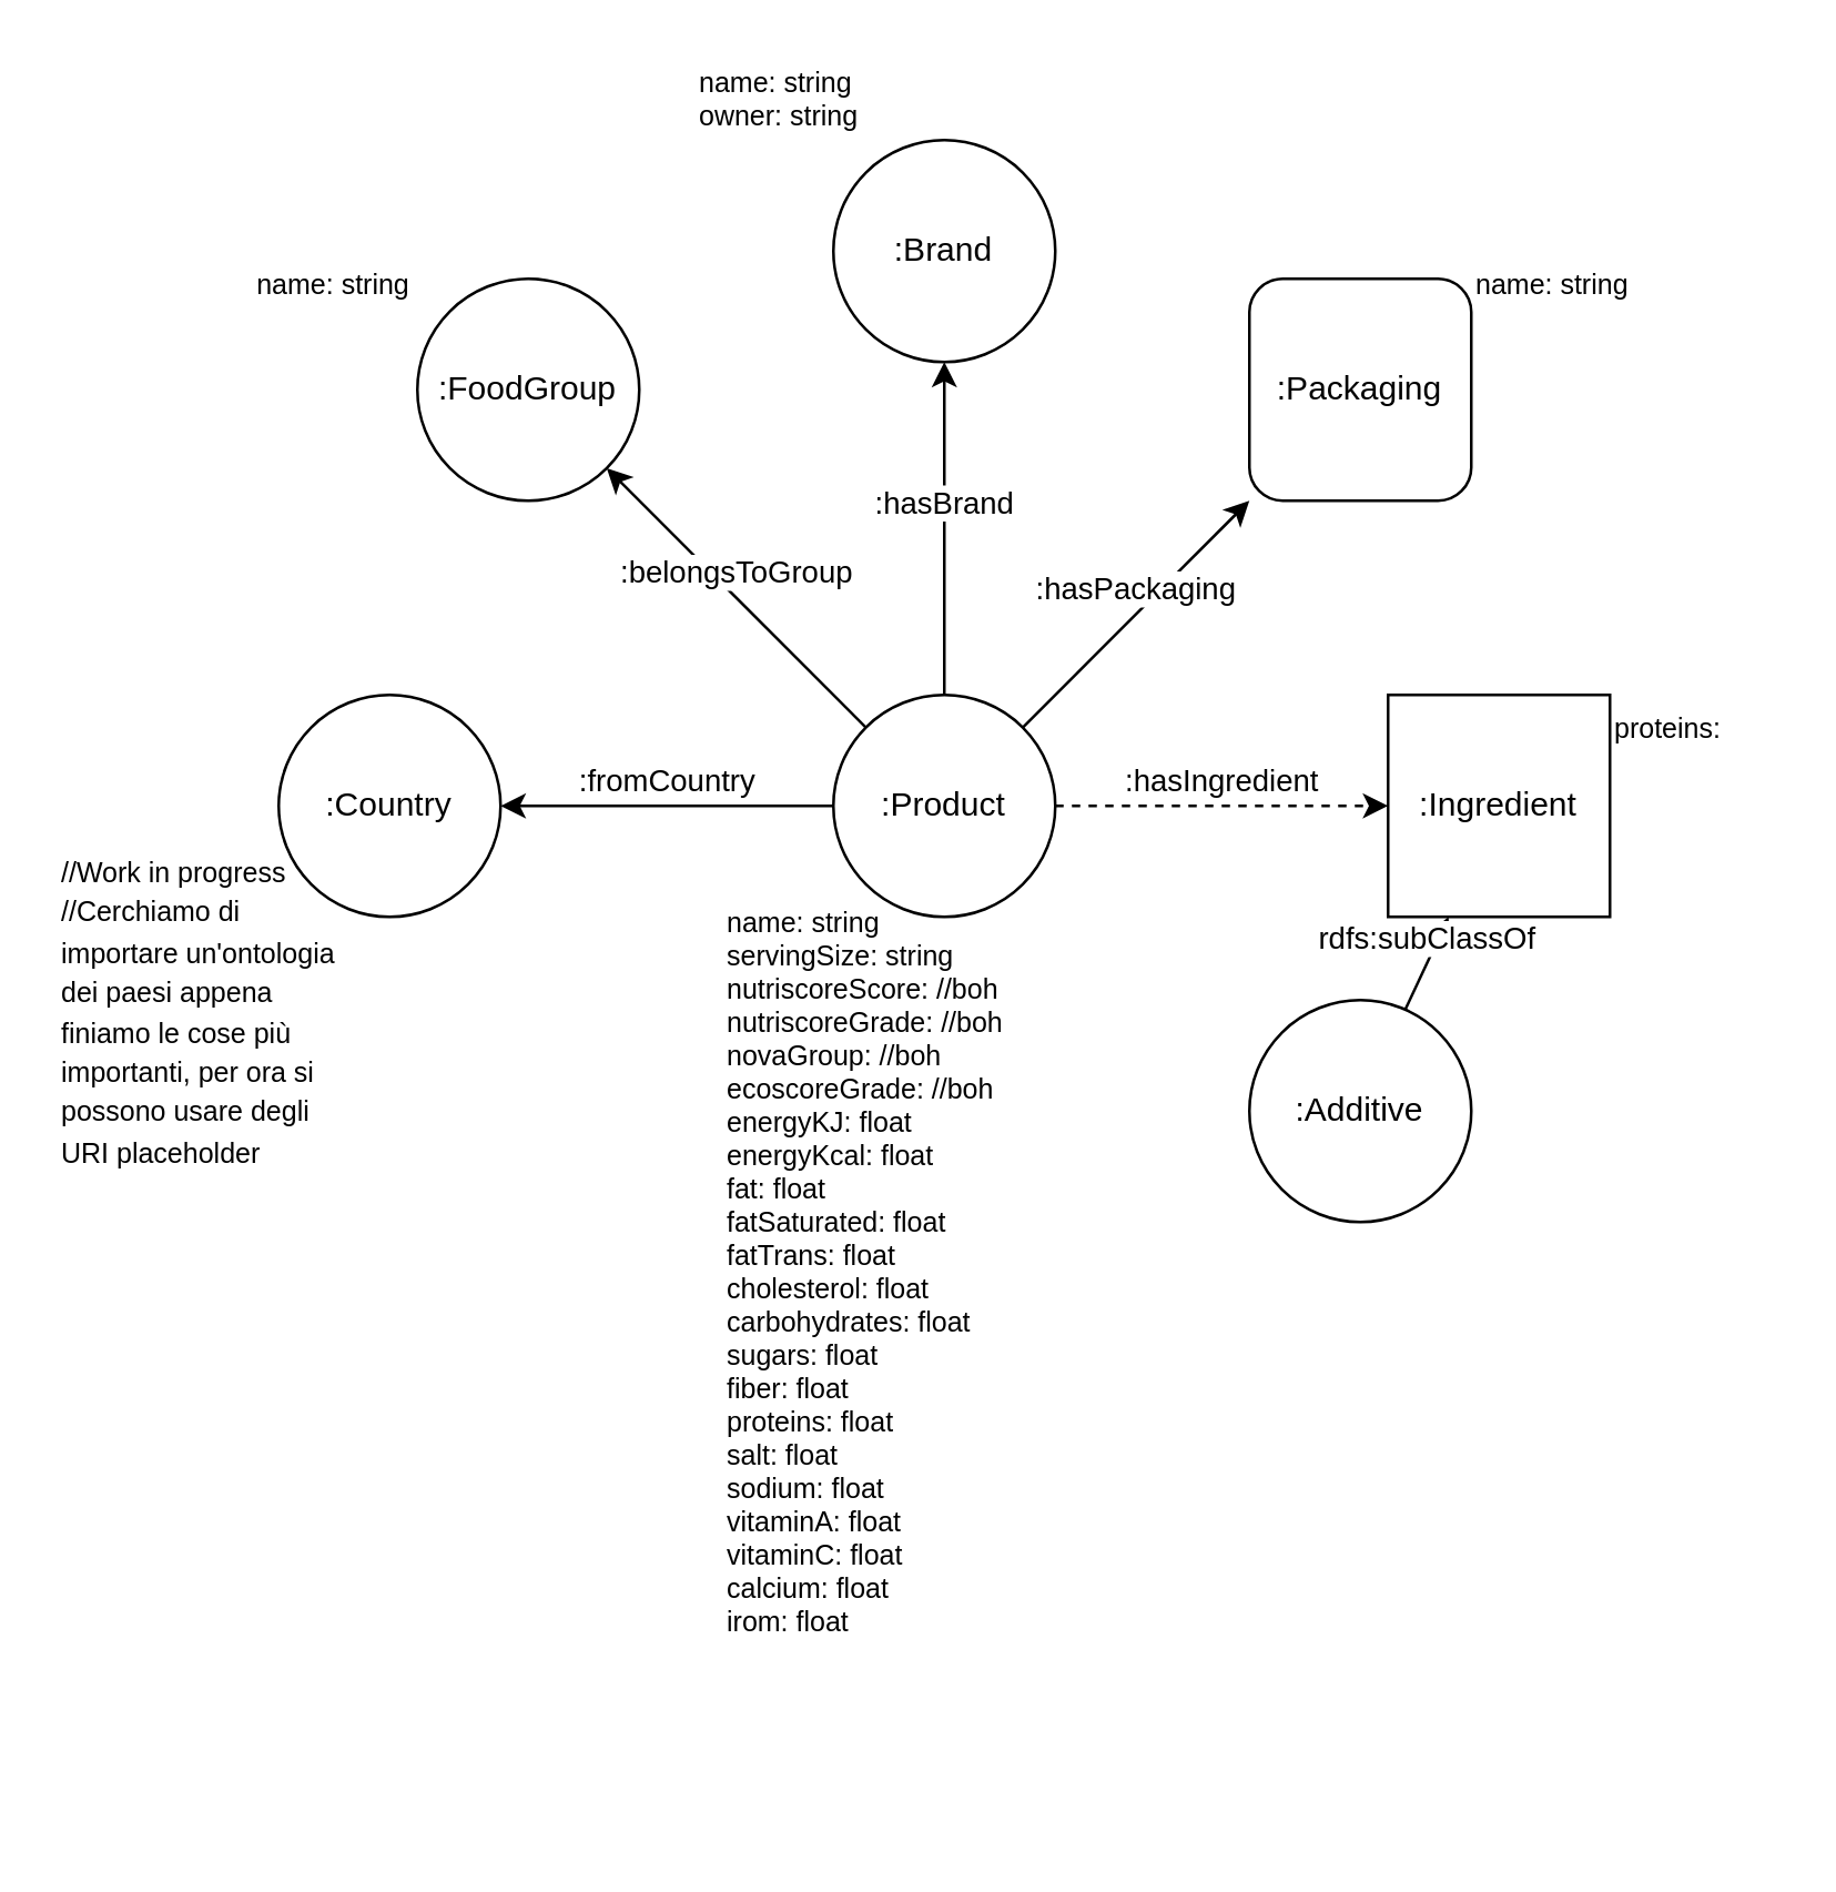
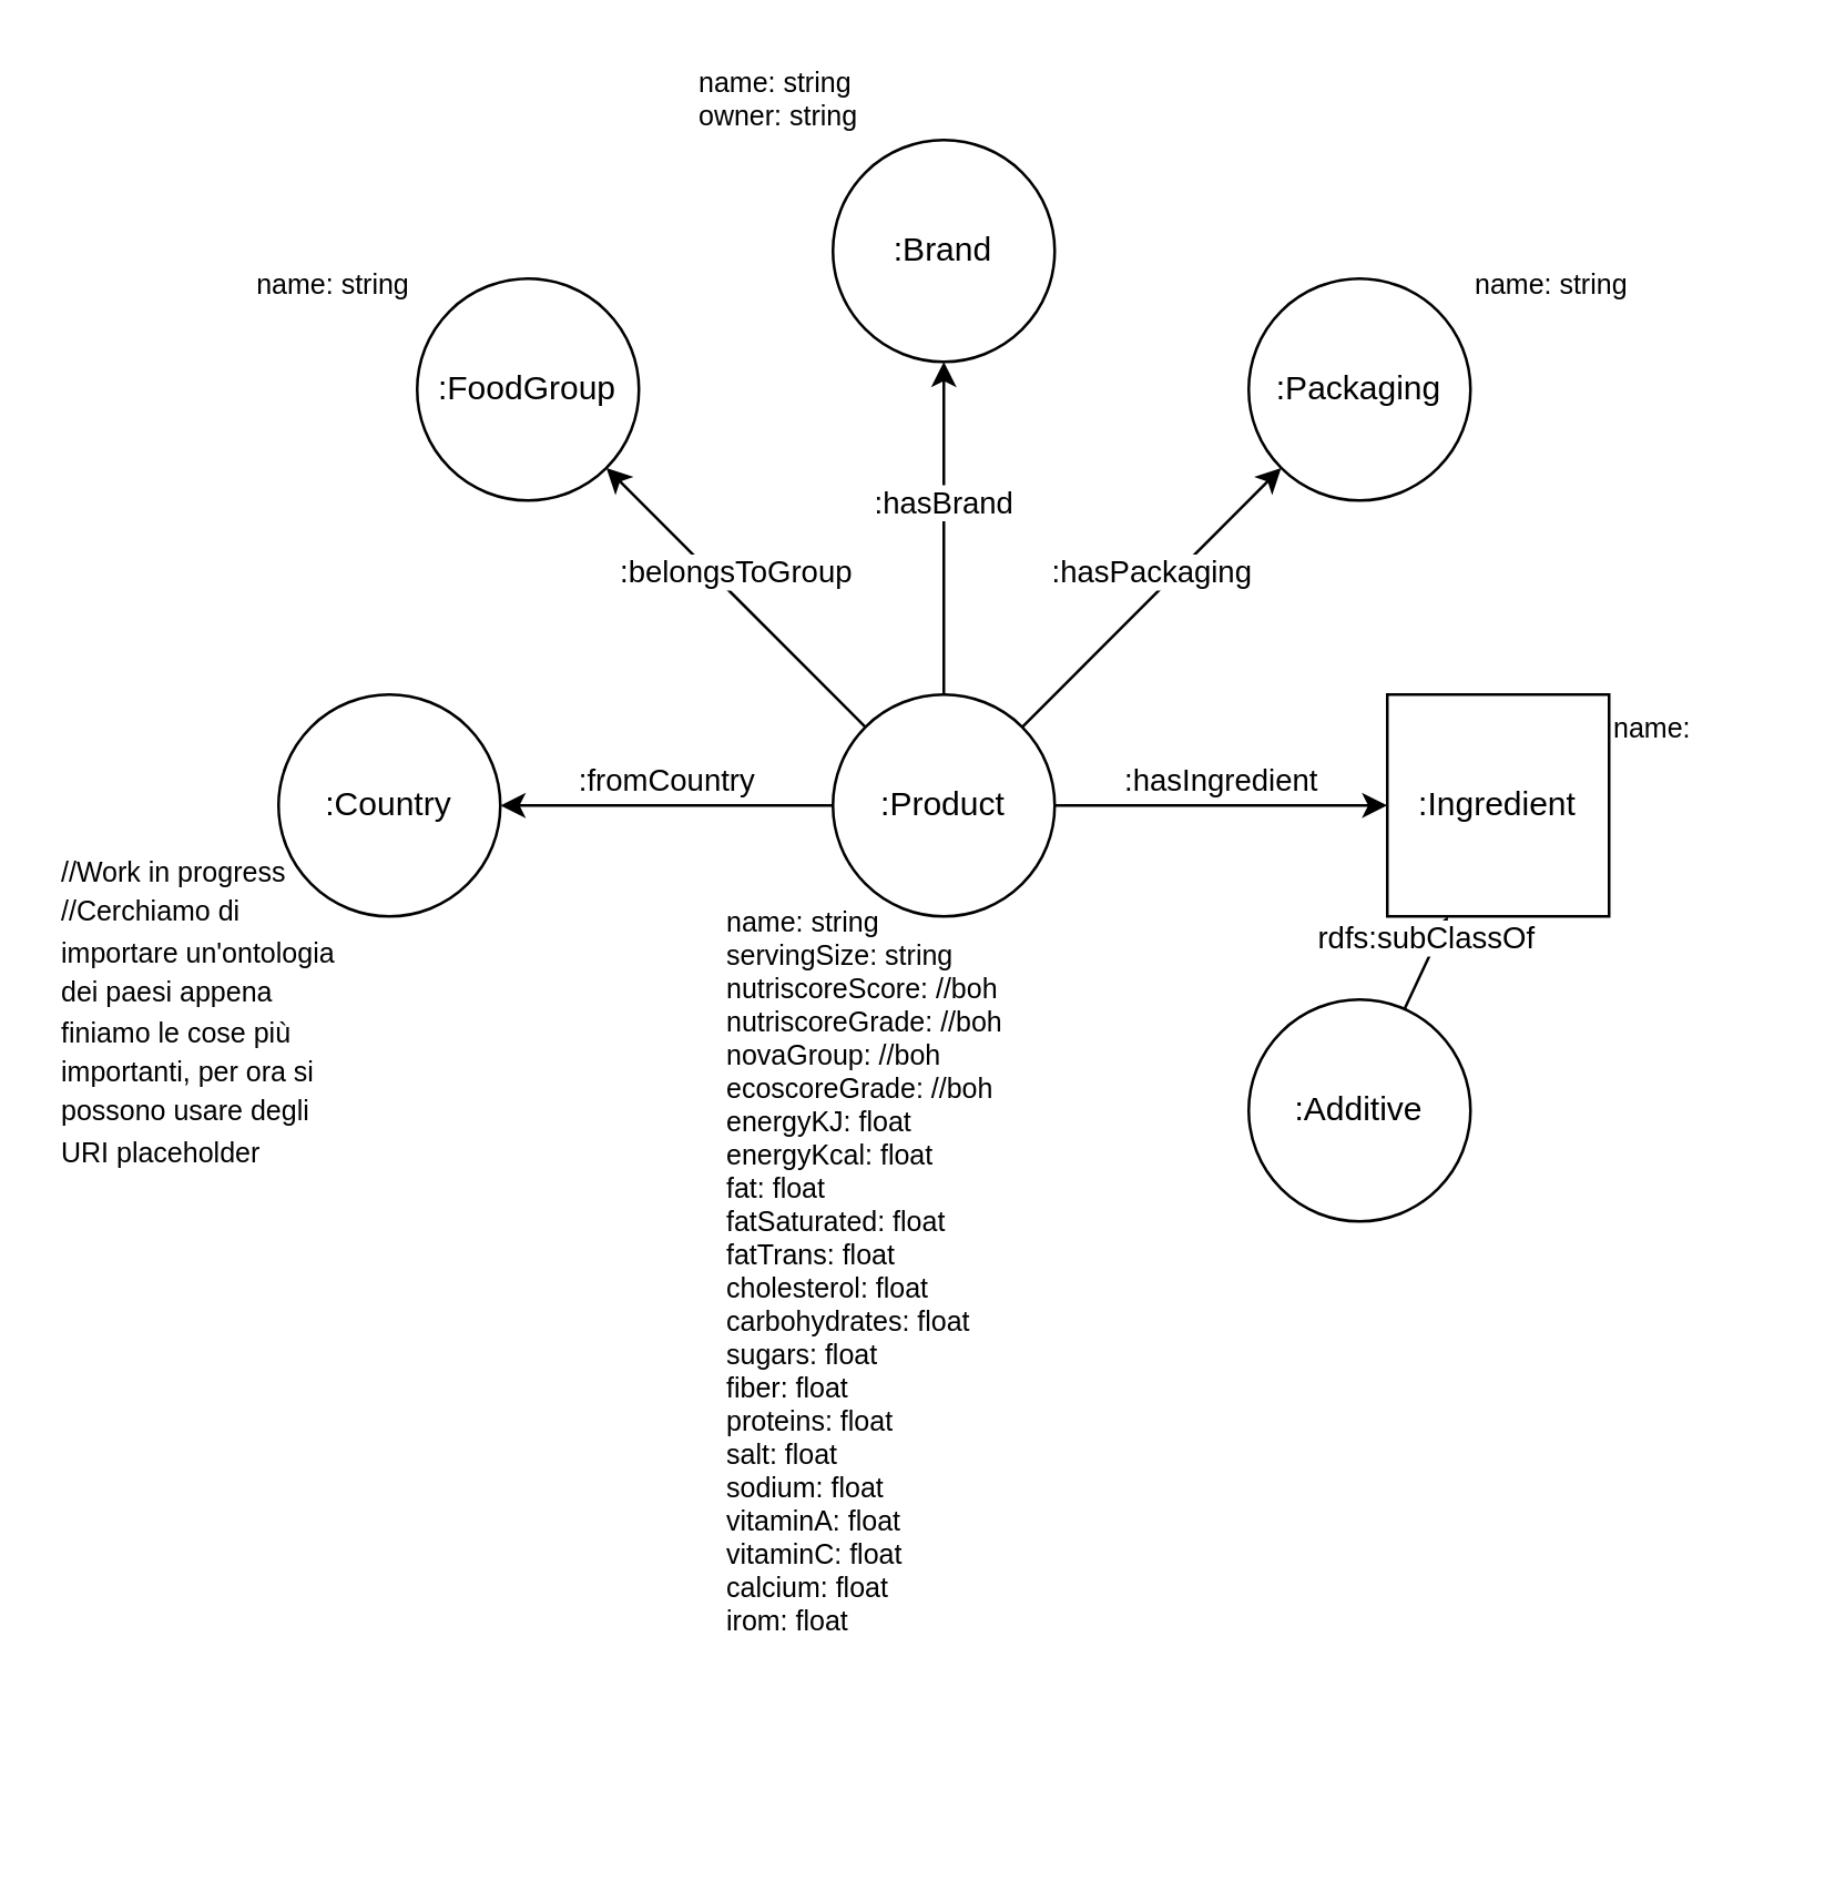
- <mxCell id="14" value=":Packaging" style="whiteSpace=wrap;html=1;aspect=fixed;rounded=1;" vertex="1" parent="1"><mxGeometry x="450" y="100" width="80" height="80" as="geometry" /></mxCell>
+ <mxCell id="14" value=":Packaging" style="ellipse;whiteSpace=wrap;html=1;aspect=fixed;" vertex="1" parent="1"><mxGeometry x="450" y="100" width="80" height="80" as="geometry" /></mxCell>
- <mxCell id="19" value="proteins:&amp;nbsp;" style="text;html=1;strokeColor=none;fillColor=none;align=left;verticalAlign=top;whiteSpace=wrap;rounded=0;fontSize=10;" vertex="1" parent="1"><mxGeometry x="580" y="250" width="60" height="30" as="geometry" /></mxCell>
+ <mxCell id="19" value="name:&amp;nbsp;" style="text;html=1;strokeColor=none;fillColor=none;align=left;verticalAlign=top;whiteSpace=wrap;rounded=0;fontSize=10;" vertex="1" parent="1"><mxGeometry x="580" y="250" width="60" height="30" as="geometry" /></mxCell>
- <mxCell id="4" value=":hasIngredient" style="endArrow=classic;html=1;rounded=0;verticalAlign=bottom;dashed=1;" edge="1" parent="1" source="2" target="7"><mxGeometry width="50" height="50" relative="1" as="geometry"><mxPoint x="450" y="240" as="sourcePoint" /><mxPoint x="500" y="290" as="targetPoint" /></mxGeometry></mxCell>
+ <mxCell id="4" value=":hasIngredient" style="endArrow=classic;html=1;rounded=0;verticalAlign=bottom;" edge="1" parent="1" source="2" target="7"><mxGeometry width="50" height="50" relative="1" as="geometry"><mxPoint x="450" y="240" as="sourcePoint" /><mxPoint x="500" y="290" as="targetPoint" /></mxGeometry></mxCell>
